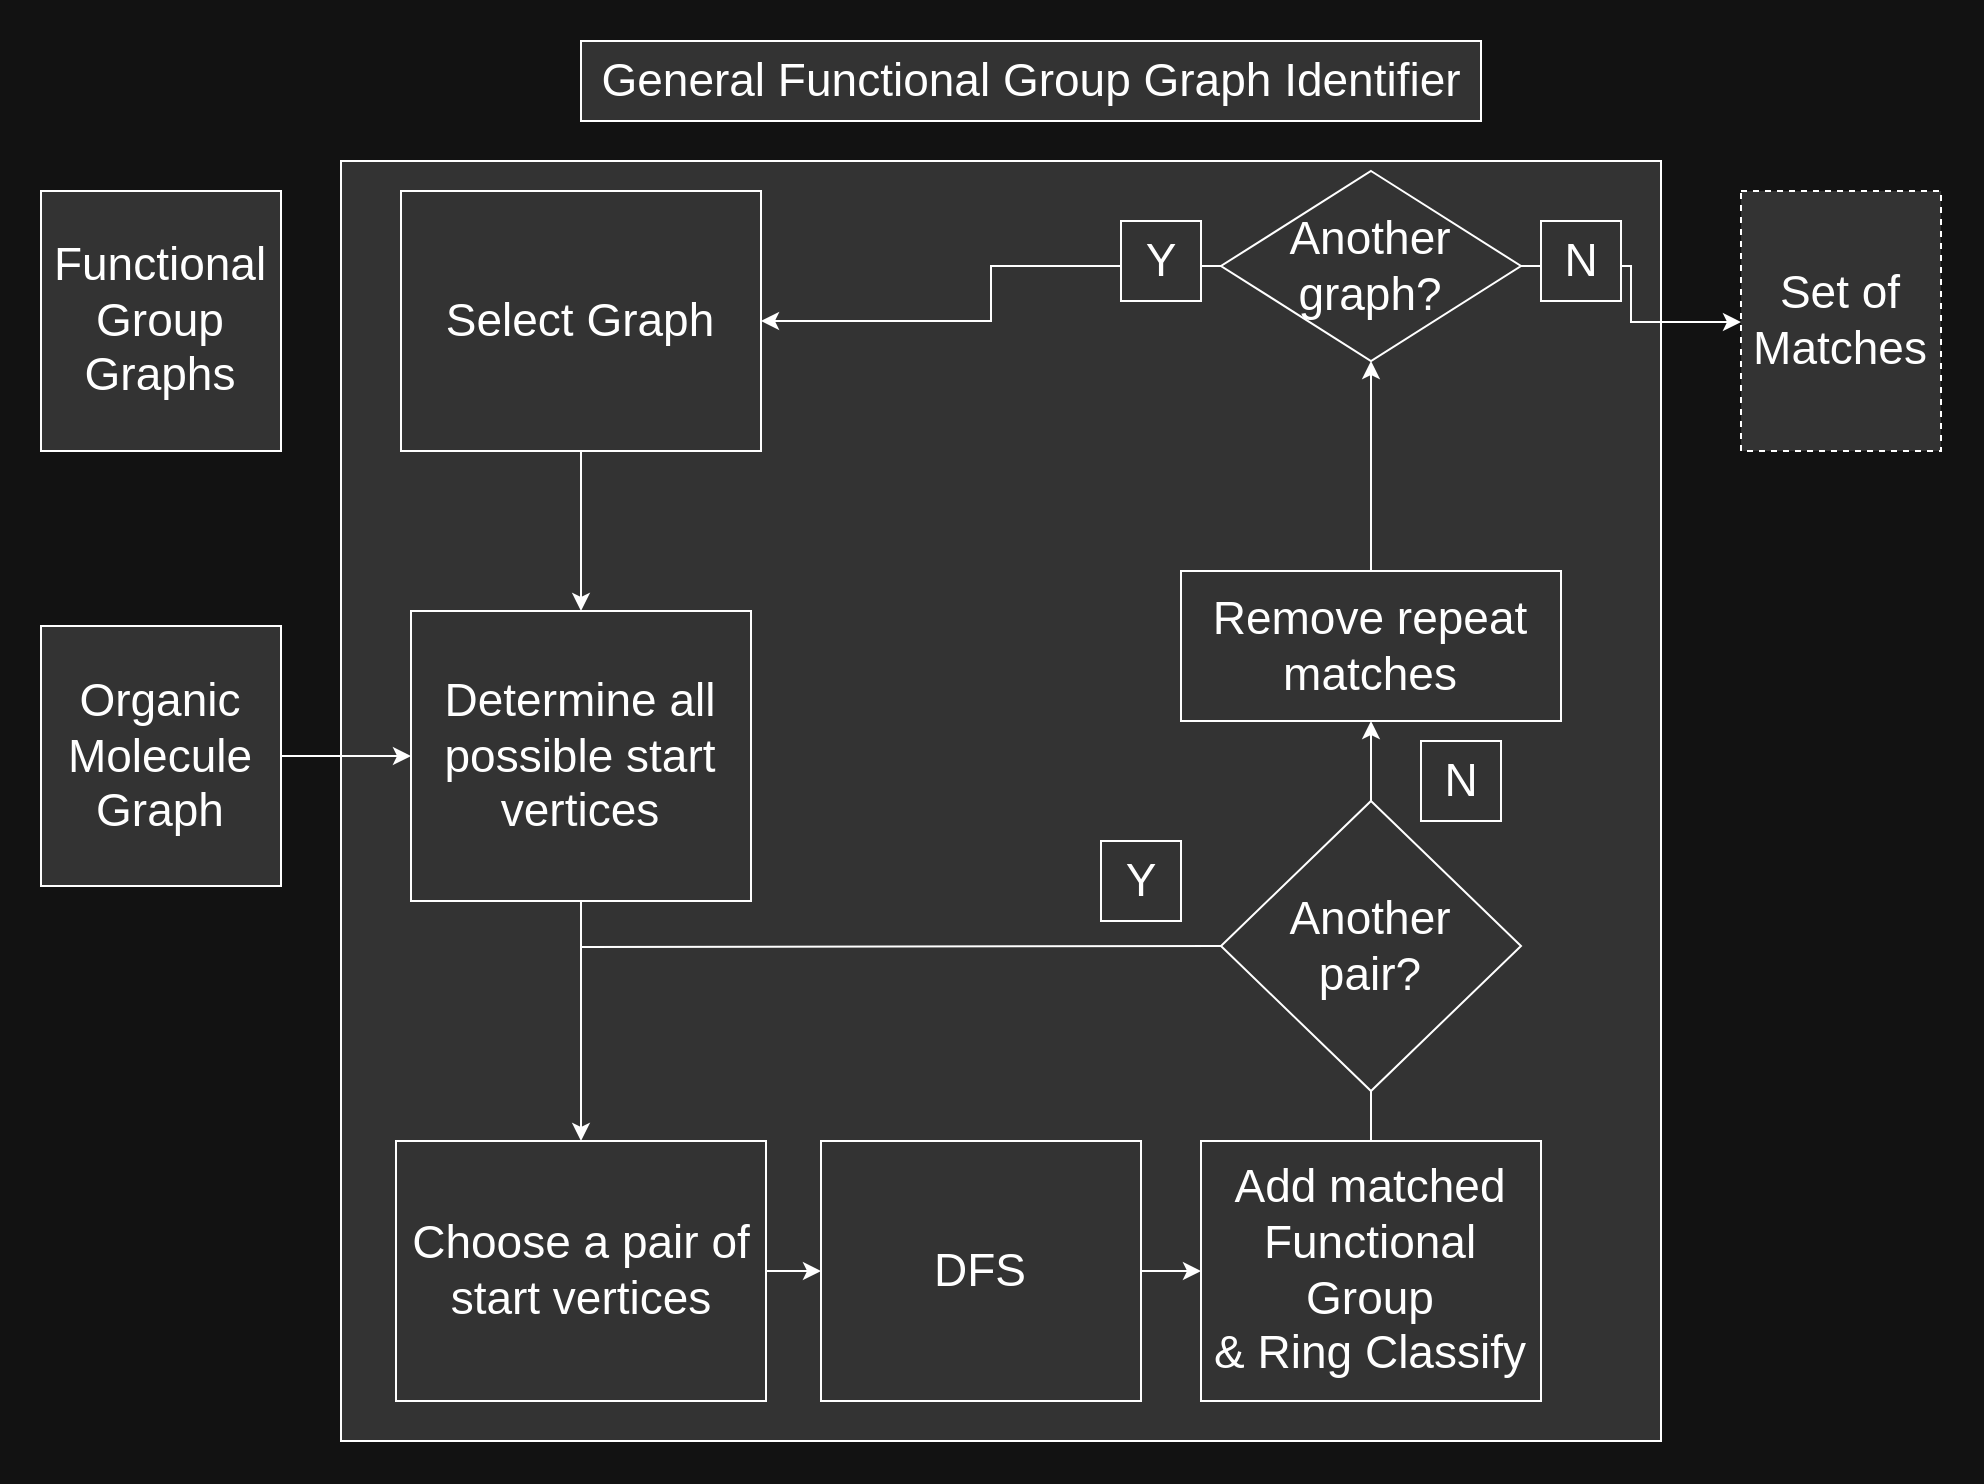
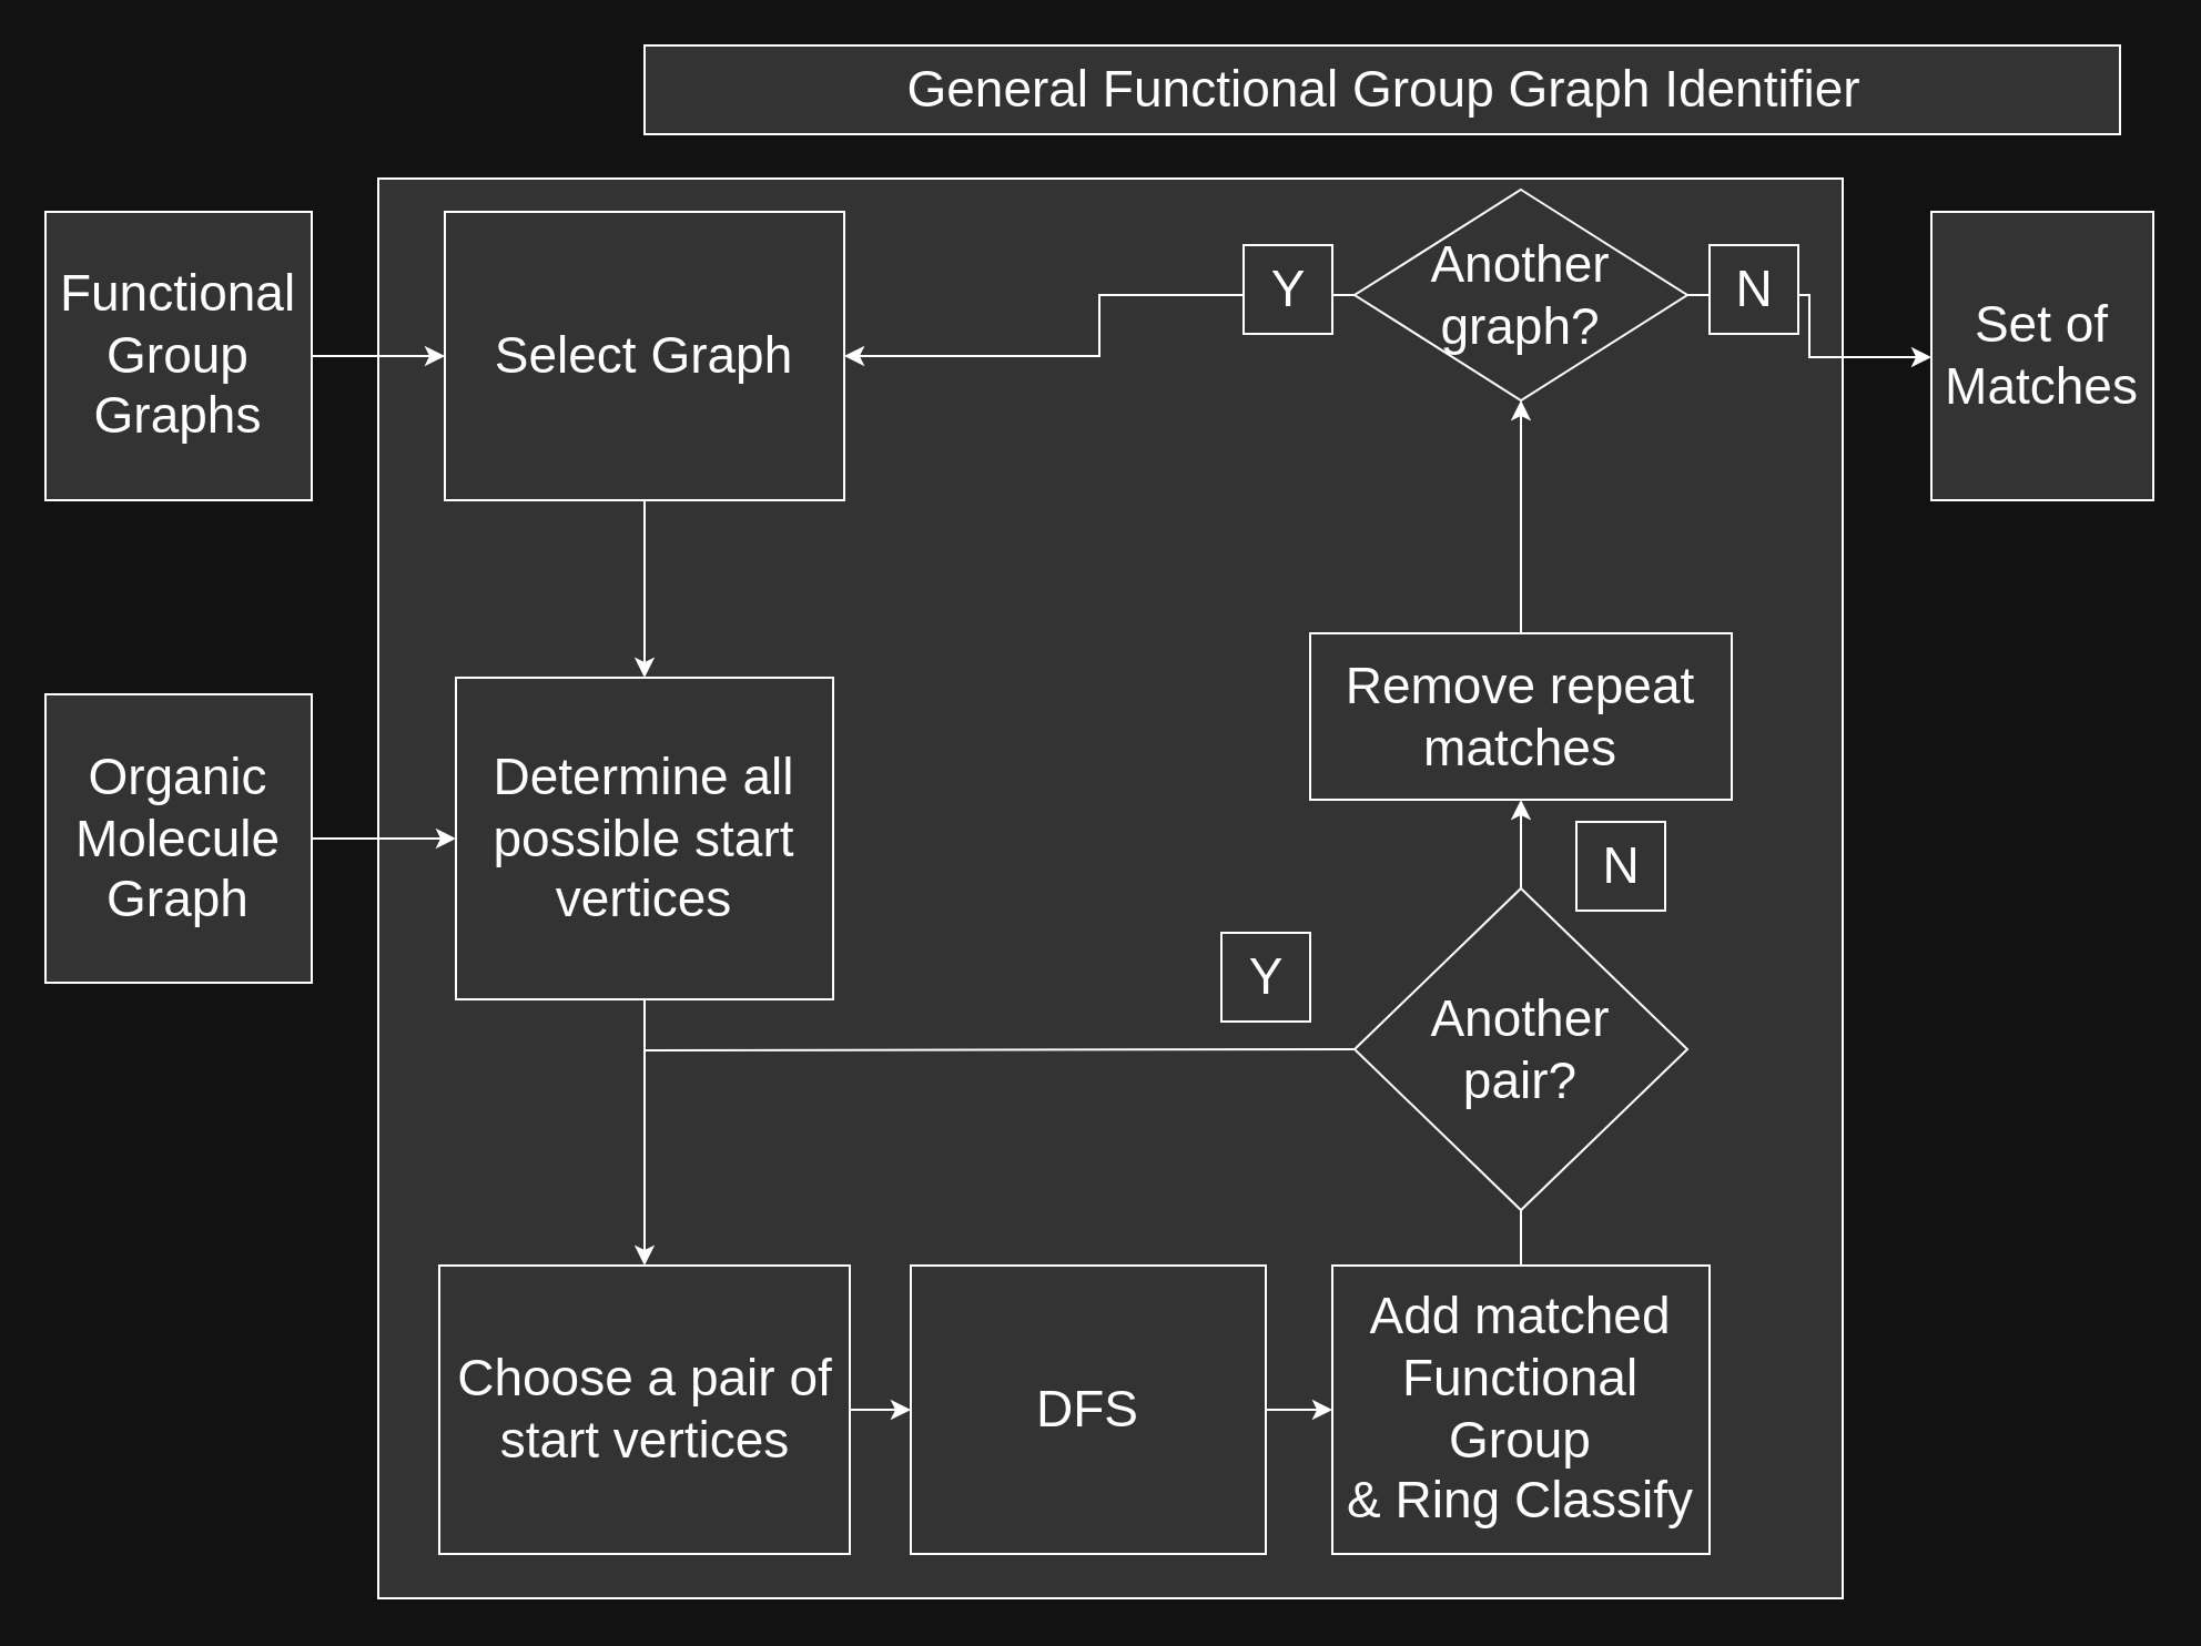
- <mxCell id="26" value="&lt;font style=&quot;font-size: 23px;&quot;&gt;General Functional Group Graph Identifier&lt;/font&gt;" style="text;html=1;align=center;verticalAlign=middle;resizable=0;points=[];autosize=1;strokeColor=#FFFFFF;fillColor=#333333;fontSize=23;fontColor=#FFFFFF;labelBorderColor=none;labelBackgroundColor=none;" parent="1" vertex="1"><mxGeometry x="290" y="20" width="450" height="40" as="geometry" /></mxCell>
+ <mxCell id="26" value="&lt;font style=&quot;font-size: 23px;&quot;&gt;General Functional Group Graph Identifier&lt;/font&gt;" style="text;html=1;align=center;verticalAlign=middle;resizable=0;points=[];autosize=1;strokeColor=#FFFFFF;fillColor=#333333;fontSize=23;fontColor=#FFFFFF;labelBorderColor=none;labelBackgroundColor=none;" parent="1" vertex="1"><mxGeometry x="290" y="20" width="665" height="40" as="geometry" /></mxCell>
+ <mxCell id="3" value="" style="edgeStyle=orthogonalEdgeStyle;rounded=0;orthogonalLoop=1;jettySize=auto;html=1;fontSize=23;strokeColor=#FFFFFF;exitX=1;exitY=0.5;exitDx=0;exitDy=0;" edge="1" parent="1" source="29" target="6"><mxGeometry relative="1" as="geometry"><mxPoint x="130" y="160" as="sourcePoint" /></mxGeometry></mxCell>
- <mxCell id="28" value="&lt;span style=&quot;font-size: 23px;&quot;&gt;Set of Matches&lt;/span&gt;" style="rounded=0;whiteSpace=wrap;html=1;fillColor=#333333;fontColor=#FFFFFF;labelBorderColor=none;labelBackgroundColor=none;strokeColor=#FFFFFF;dashed=1;" vertex="1" parent="1"><mxGeometry x="870" y="95" width="100" height="130" as="geometry" /></mxCell>
+ <mxCell id="28" value="&lt;span style=&quot;font-size: 23px;&quot;&gt;Set of Matches&lt;/span&gt;" style="rounded=0;whiteSpace=wrap;html=1;fillColor=#333333;fontColor=#FFFFFF;labelBorderColor=none;labelBackgroundColor=none;strokeColor=#FFFFFF;" vertex="1" parent="1"><mxGeometry x="870" y="95" width="100" height="130" as="geometry" /></mxCell>
